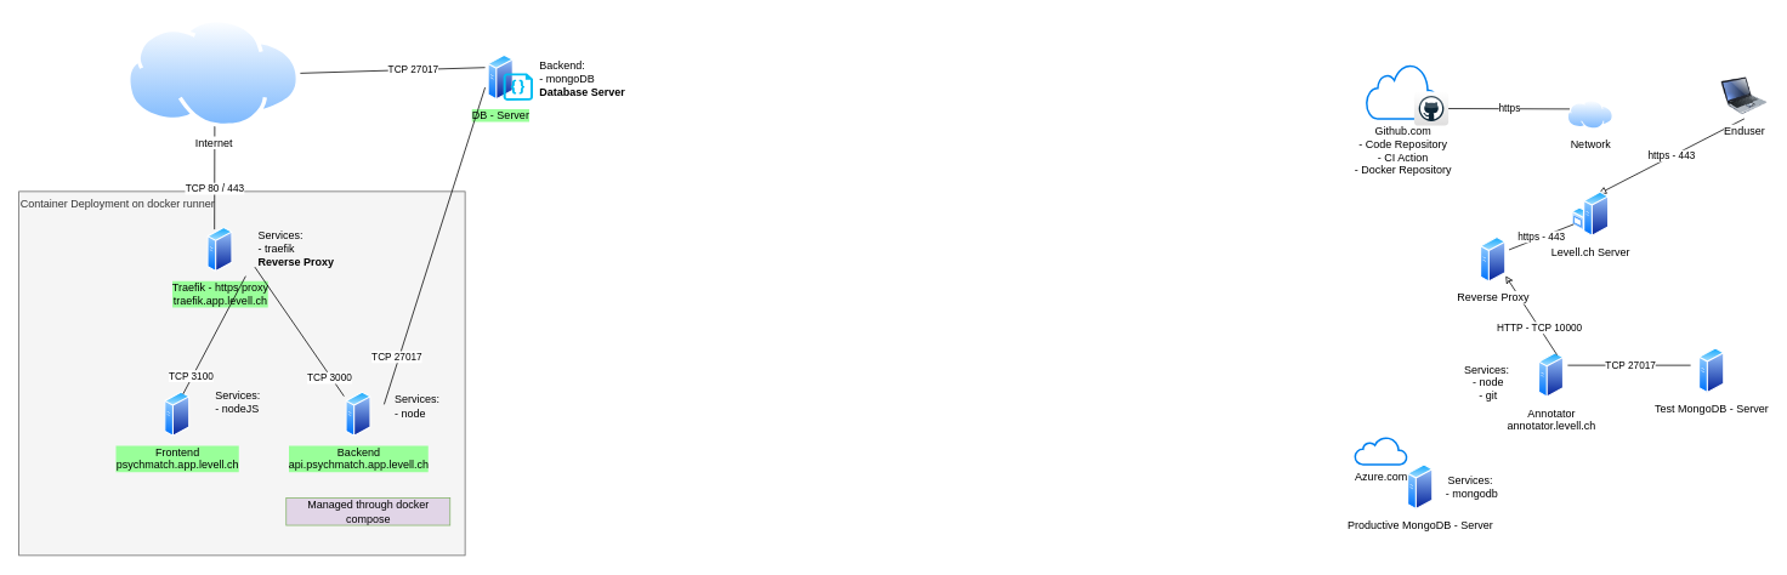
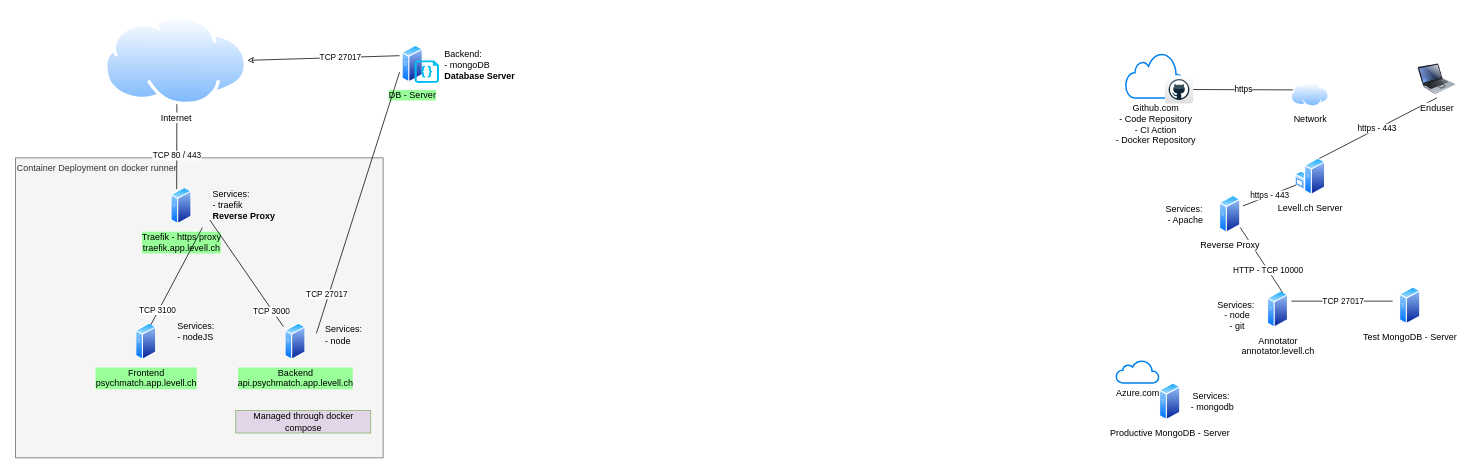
- <mxCell id="41" value="TCP 27017" style="endArrow=none;html=1;exitX=0;exitY=0.25;exitDx=0;exitDy=0;endFill=0;entryX=1;entryY=0.5;entryDx=0;entryDy=0;" edge="1" parent="1" source="23" target="37"><mxGeometry x="-0.217" width="50" height="50" relative="1" as="geometry"><mxPoint x="244.779" y="261.604" as="sourcePoint" /><mxPoint x="245" y="146.6" as="targetPoint" /><mxPoint as="offset" /></mxGeometry></mxCell>
+ <mxCell id="41" value="TCP 27017" style="endArrow=classic;html=1;exitX=0;exitY=0.25;exitDx=0;exitDy=0;endFill=0;entryX=1;entryY=0.5;entryDx=0;entryDy=0;" edge="1" parent="1" source="23" target="37"><mxGeometry x="-0.217" width="50" height="50" relative="1" as="geometry"><mxPoint x="244.779" y="261.604" as="sourcePoint" /><mxPoint x="245" y="146.6" as="targetPoint" /><mxPoint as="offset" /></mxGeometry></mxCell>
- <mxCell id="5" value="https - 443" style="edgeStyle=none;rounded=0;orthogonalLoop=1;jettySize=auto;html=1;exitX=0.5;exitY=1;exitDx=0;exitDy=0;entryX=0.75;entryY=0;entryDx=0;entryDy=0;endArrow=block;endFill=0;" parent="1" source="6" target="10" edge="1"><mxGeometry relative="1" as="geometry"><mxPoint x="1760" y="190" as="targetPoint" /></mxGeometry></mxCell>
+ <mxCell id="5" value="https - 443" style="edgeStyle=none;rounded=0;orthogonalLoop=1;jettySize=auto;html=1;exitX=0.5;exitY=1;exitDx=0;exitDy=0;entryX=0.75;entryY=0;entryDx=0;entryDy=0;endArrow=none;endFill=0;" parent="1" source="6" target="10" edge="1"><mxGeometry relative="1" as="geometry"><mxPoint x="1760" y="190" as="targetPoint" /></mxGeometry></mxCell>
+ <mxCell id="11" value="Services:&amp;nbsp;&lt;br&gt;- Apache" style="text;html=1;strokeColor=none;fillColor=none;align=center;verticalAlign=middle;whiteSpace=wrap;rounded=0;" parent="1" vertex="1"><mxGeometry x="1540" y="275" width="80" height="20" as="geometry" /></mxCell>
- <mxCell id="17" value="HTTP - TCP 10000" style="endArrow=classic;html=1;entryX=1;entryY=1;entryDx=0;entryDy=0;endFill=0;exitX=0.75;exitY=0;exitDx=0;exitDy=0;" parent="1" source="14" target="21" edge="1"><mxGeometry x="-0.322" width="50" height="50" relative="1" as="geometry"><mxPoint x="1534" y="471" as="sourcePoint" /><mxPoint x="1640" y="330" as="targetPoint" /><mxPoint as="offset" /></mxGeometry></mxCell>
+ <mxCell id="17" value="HTTP - TCP 10000" style="endArrow=none;html=1;entryX=1;entryY=1;entryDx=0;entryDy=0;endFill=0;exitX=0.75;exitY=0;exitDx=0;exitDy=0;" parent="1" source="14" target="21" edge="1"><mxGeometry x="-0.322" width="50" height="50" relative="1" as="geometry"><mxPoint x="1534" y="471" as="sourcePoint" /><mxPoint x="1640" y="330" as="targetPoint" /><mxPoint as="offset" /></mxGeometry></mxCell>
- <mxCell id="15" value="Services:&amp;nbsp;&lt;br&gt;- node&lt;br&gt;- git" style="text;html=1;strokeColor=none;fillColor=none;align=center;verticalAlign=middle;whiteSpace=wrap;rounded=0;" parent="1" vertex="1"><mxGeometry x="1594" y="410" width="80" height="20" as="geometry" /></mxCell>
+ <mxCell id="15" value="Services:&amp;nbsp;&lt;br&gt;- node&lt;br&gt;- git" style="text;html=1;strokeColor=none;fillColor=none;align=center;verticalAlign=middle;whiteSpace=wrap;rounded=0;" parent="1" vertex="1"><mxGeometry x="1609" y="410" width="80" height="20" as="geometry" /></mxCell>
